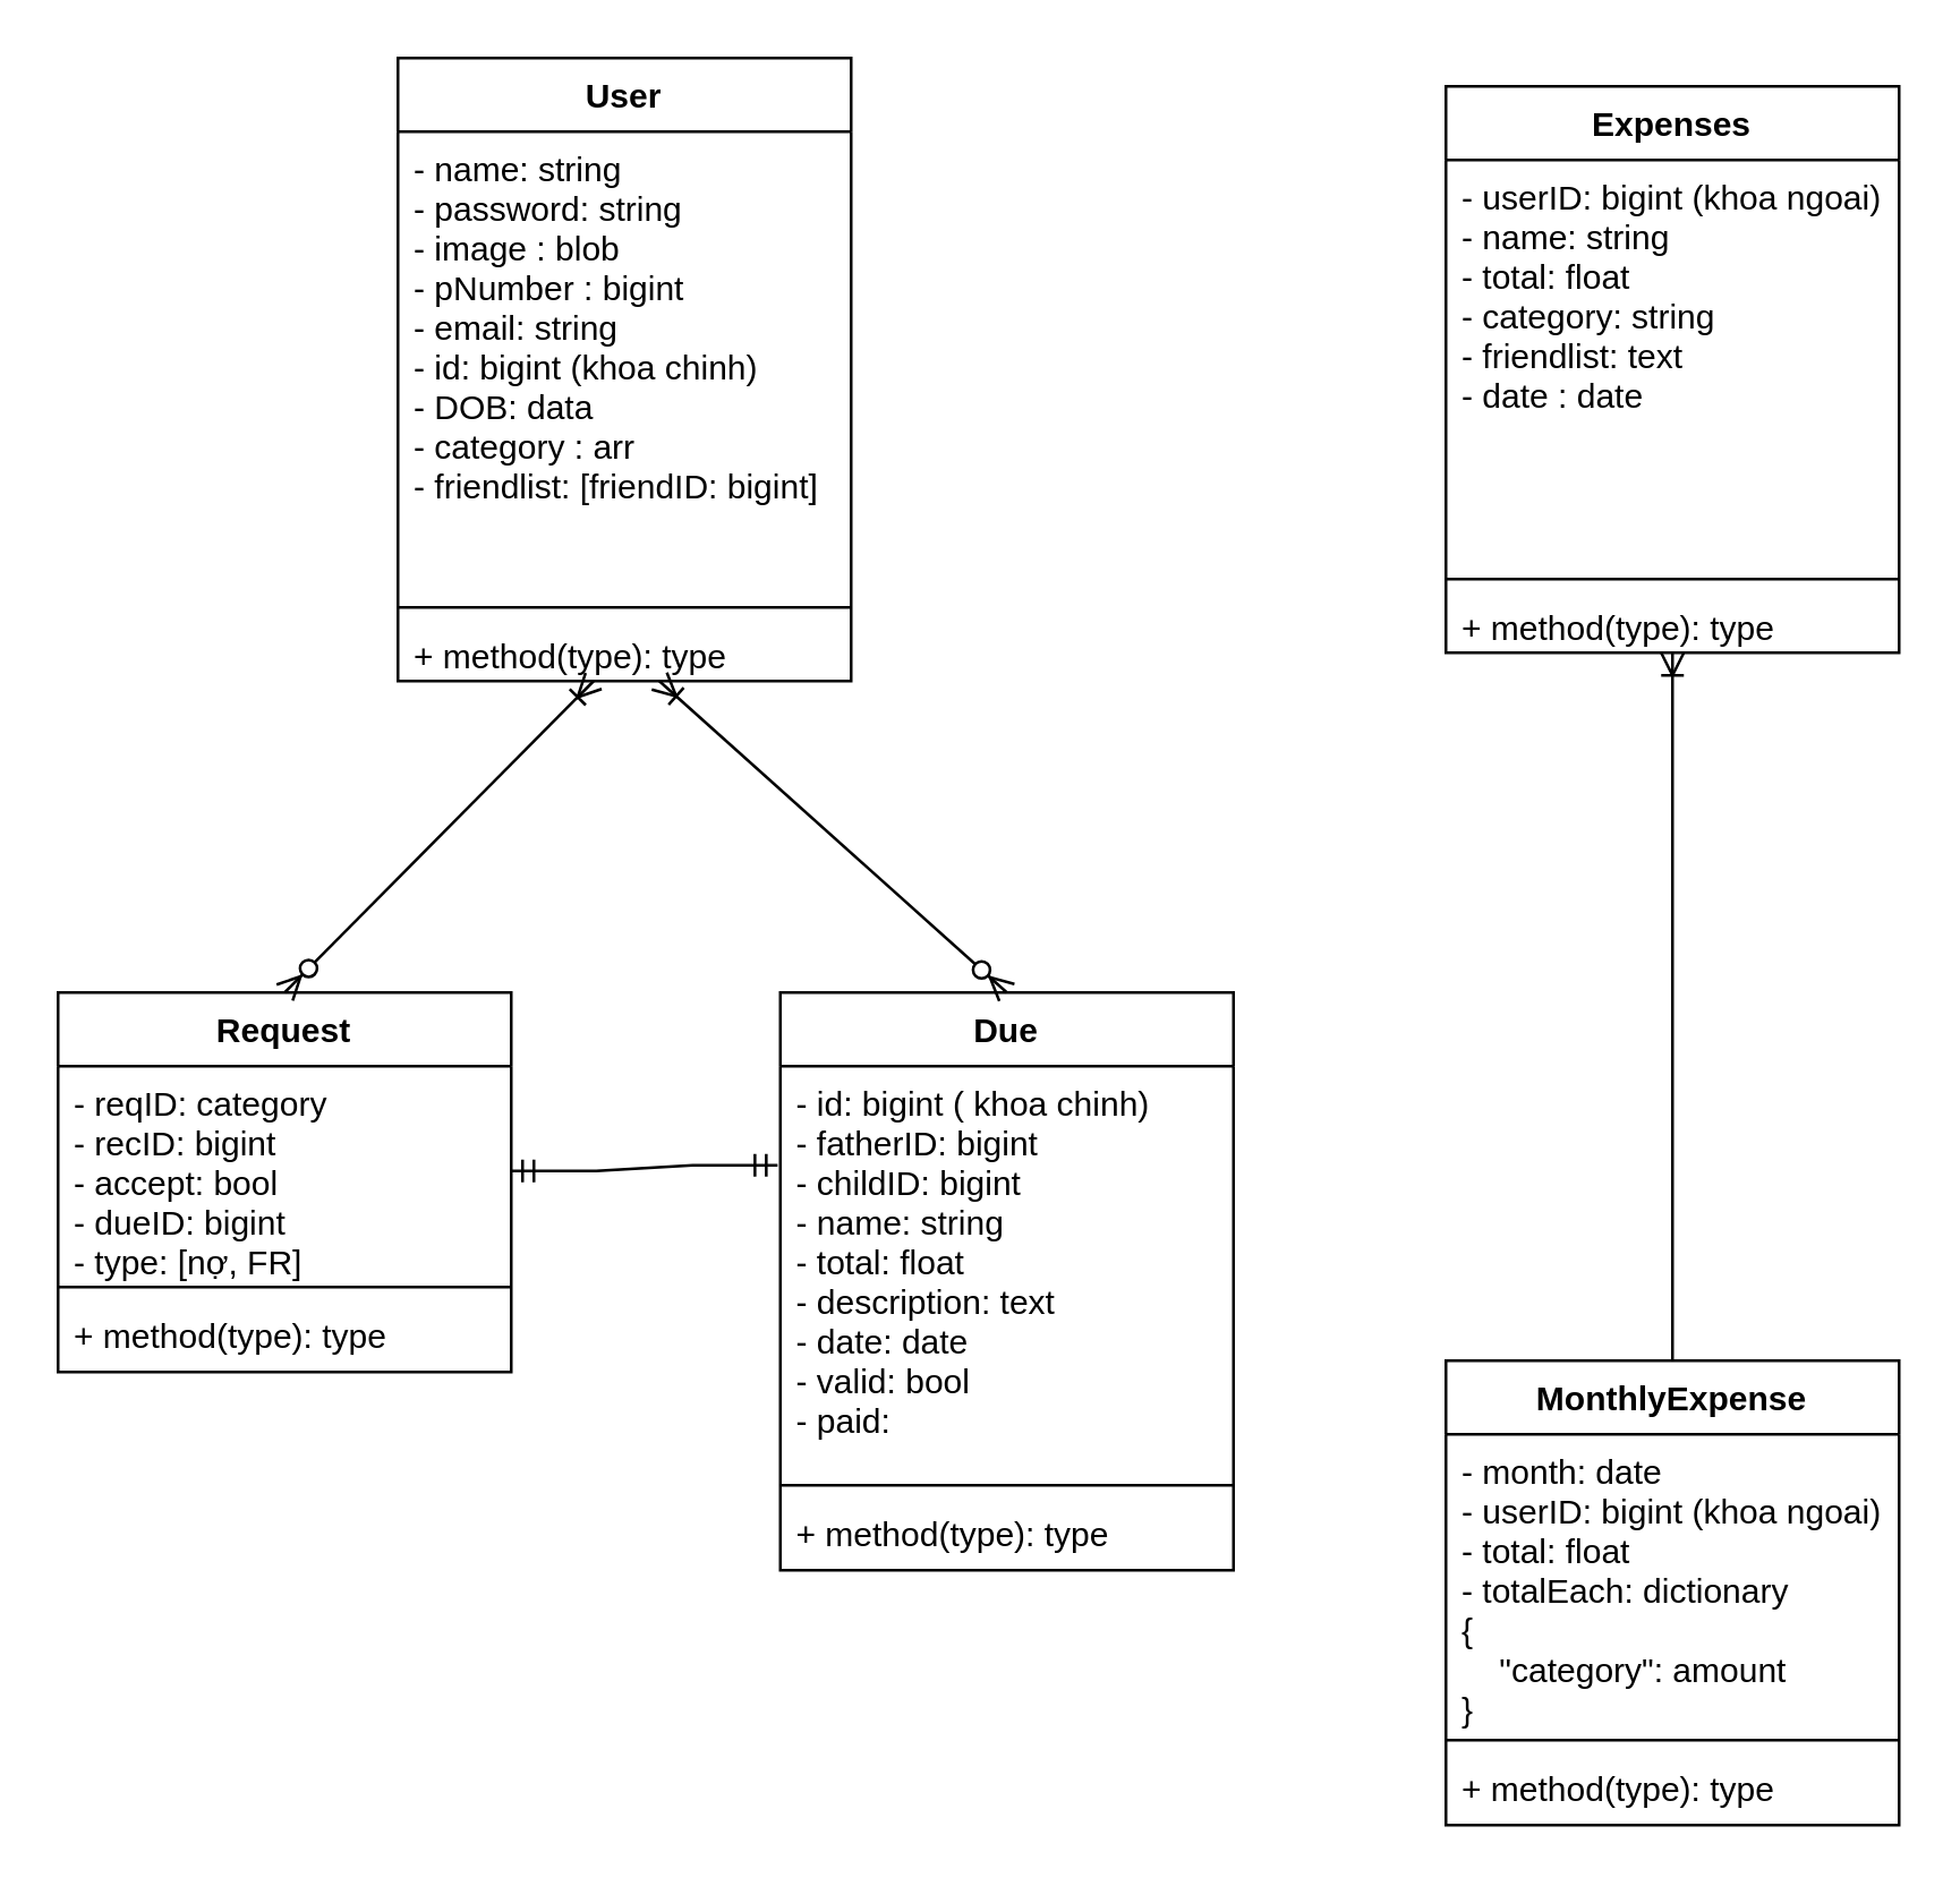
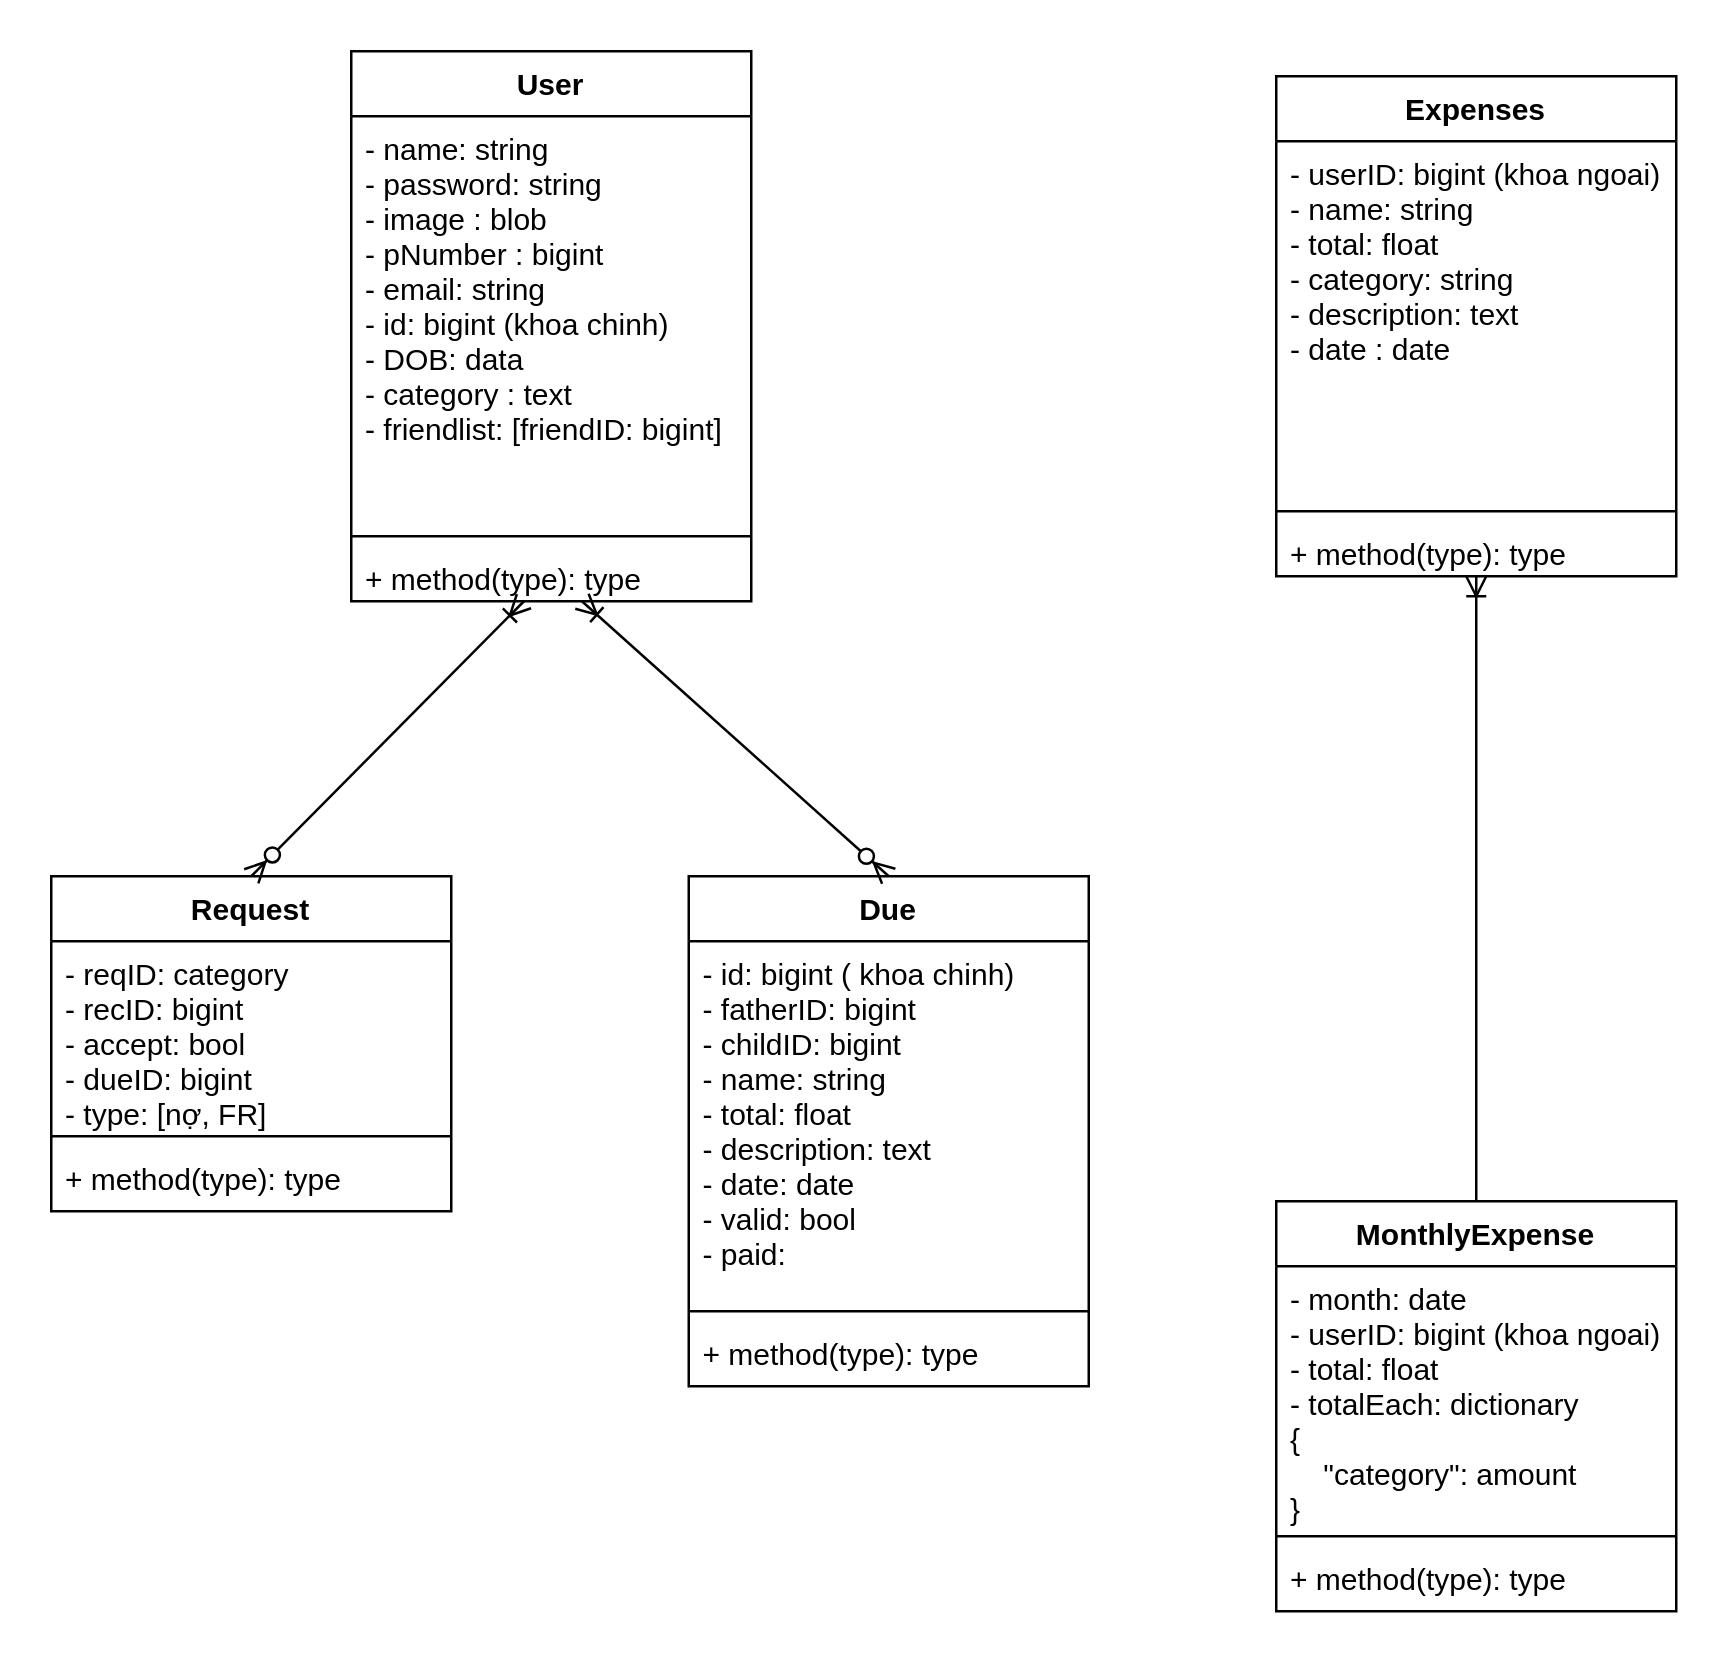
- <mxCell id="3" value="- name: string&#10;- password: string&#10;- image : blob&#10;- pNumber : bigint&#10;- email: string&#10;- id: bigint (khoa chinh)&#10;- DOB: data&#10;- category : arr&#10;- friendlist: [friendID: bigint]" style="text;strokeColor=none;fillColor=none;align=left;verticalAlign=top;spacingLeft=4;spacingRight=4;overflow=hidden;rotatable=0;points=[[0,0.5],[1,0.5]];portConstraint=eastwest;" vertex="1" parent="2"><mxGeometry y="26" width="160" height="164" as="geometry" /></mxCell>
+ <mxCell id="3" value="- name: string&#10;- password: string&#10;- image : blob&#10;- pNumber : bigint&#10;- email: string&#10;- id: bigint (khoa chinh)&#10;- DOB: data&#10;- category : text&#10;- friendlist: [friendID: bigint]" style="text;strokeColor=none;fillColor=none;align=left;verticalAlign=top;spacingLeft=4;spacingRight=4;overflow=hidden;rotatable=0;points=[[0,0.5],[1,0.5]];portConstraint=eastwest;" vertex="1" parent="2"><mxGeometry y="26" width="160" height="164" as="geometry" /></mxCell>
- <mxCell id="7" value="- userID: bigint (khoa ngoai)&#10;- name: string&#10;- total: float&#10;- category: string&#10;- friendlist: text&#10;- date : date" style="text;strokeColor=none;fillColor=none;align=left;verticalAlign=top;spacingLeft=4;spacingRight=4;overflow=hidden;rotatable=0;points=[[0,0.5],[1,0.5]];portConstraint=eastwest;" vertex="1" parent="6"><mxGeometry y="26" width="160" height="144" as="geometry" /></mxCell>
+ <mxCell id="7" value="- userID: bigint (khoa ngoai)&#10;- name: string&#10;- total: float&#10;- category: string&#10;- description: text&#10;- date : date" style="text;strokeColor=none;fillColor=none;align=left;verticalAlign=top;spacingLeft=4;spacingRight=4;overflow=hidden;rotatable=0;points=[[0,0.5],[1,0.5]];portConstraint=eastwest;" vertex="1" parent="6"><mxGeometry y="26" width="160" height="144" as="geometry" /></mxCell>
- <mxCell id="25" value="" style="edgeStyle=entityRelationEdgeStyle;fontSize=12;html=1;endArrow=ERmandOne;startArrow=ERmandOne;rounded=0;exitX=1;exitY=0.5;exitDx=0;exitDy=0;entryX=-0.006;entryY=0.243;entryDx=0;entryDy=0;entryPerimeter=0;" edge="1" parent="1" source="20" target="16"><mxGeometry width="100" height="100" relative="1" as="geometry"><mxPoint x="530" y="420" as="sourcePoint" /><mxPoint x="630" y="320" as="targetPoint" /></mxGeometry></mxCell>
